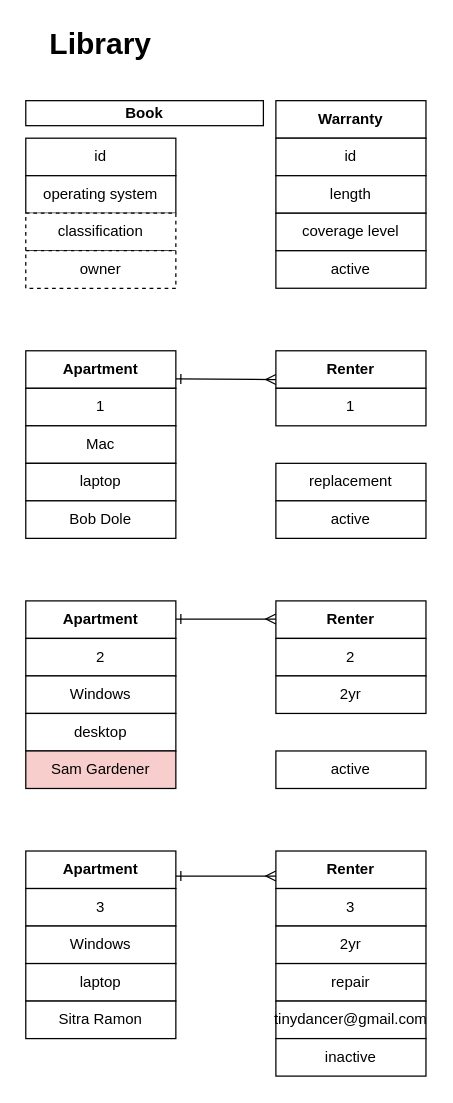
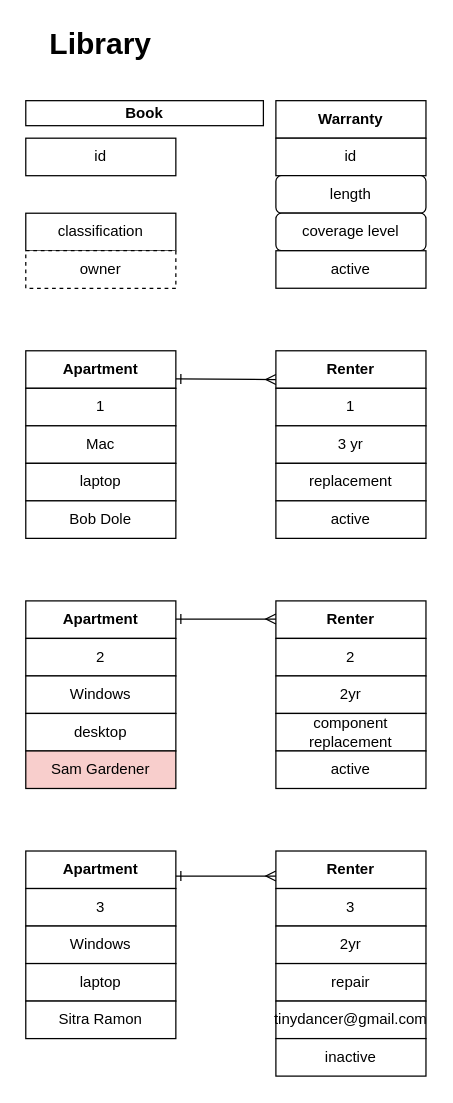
- <mxCell id="4" value="operating system" style="rounded=0;whiteSpace=wrap;html=1;" parent="1" vertex="1"><mxGeometry x="20" y="140" width="120" height="30" as="geometry" /></mxCell>
- <mxCell id="9" value="length" style="rounded=0;whiteSpace=wrap;html=1;" parent="1" vertex="1"><mxGeometry x="220" y="140" width="120" height="30" as="geometry" /></mxCell>
+ <mxCell id="9" value="length" style="whiteSpace=wrap;html=1;rounded=1;" parent="1" vertex="1"><mxGeometry x="220" y="140" width="120" height="30" as="geometry" /></mxCell>
- <mxCell id="5" value="classification" style="rounded=0;whiteSpace=wrap;html=1;dashed=1;" parent="1" vertex="1"><mxGeometry x="20" y="170" width="120" height="30" as="geometry" /></mxCell>
+ <mxCell id="5" value="classification" style="rounded=0;whiteSpace=wrap;html=1;" parent="1" vertex="1"><mxGeometry x="20" y="170" width="120" height="30" as="geometry" /></mxCell>
- <mxCell id="10" value="coverage level" style="rounded=0;whiteSpace=wrap;html=1;" parent="1" vertex="1"><mxGeometry x="220" y="170" width="120" height="30" as="geometry" /></mxCell>
+ <mxCell id="10" value="coverage level" style="whiteSpace=wrap;html=1;rounded=1;" parent="1" vertex="1"><mxGeometry x="220" y="170" width="120" height="30" as="geometry" /></mxCell>
+ <mxCell id="19" value="3 yr" style="rounded=0;whiteSpace=wrap;html=1;" parent="1" vertex="1"><mxGeometry x="220" y="340" width="120" height="30" as="geometry" /></mxCell>
+ <mxCell id="25" value="component replacement" style="rounded=0;whiteSpace=wrap;html=1;" parent="1" vertex="1"><mxGeometry x="220" y="570" width="120" height="30" as="geometry" /></mxCell>
